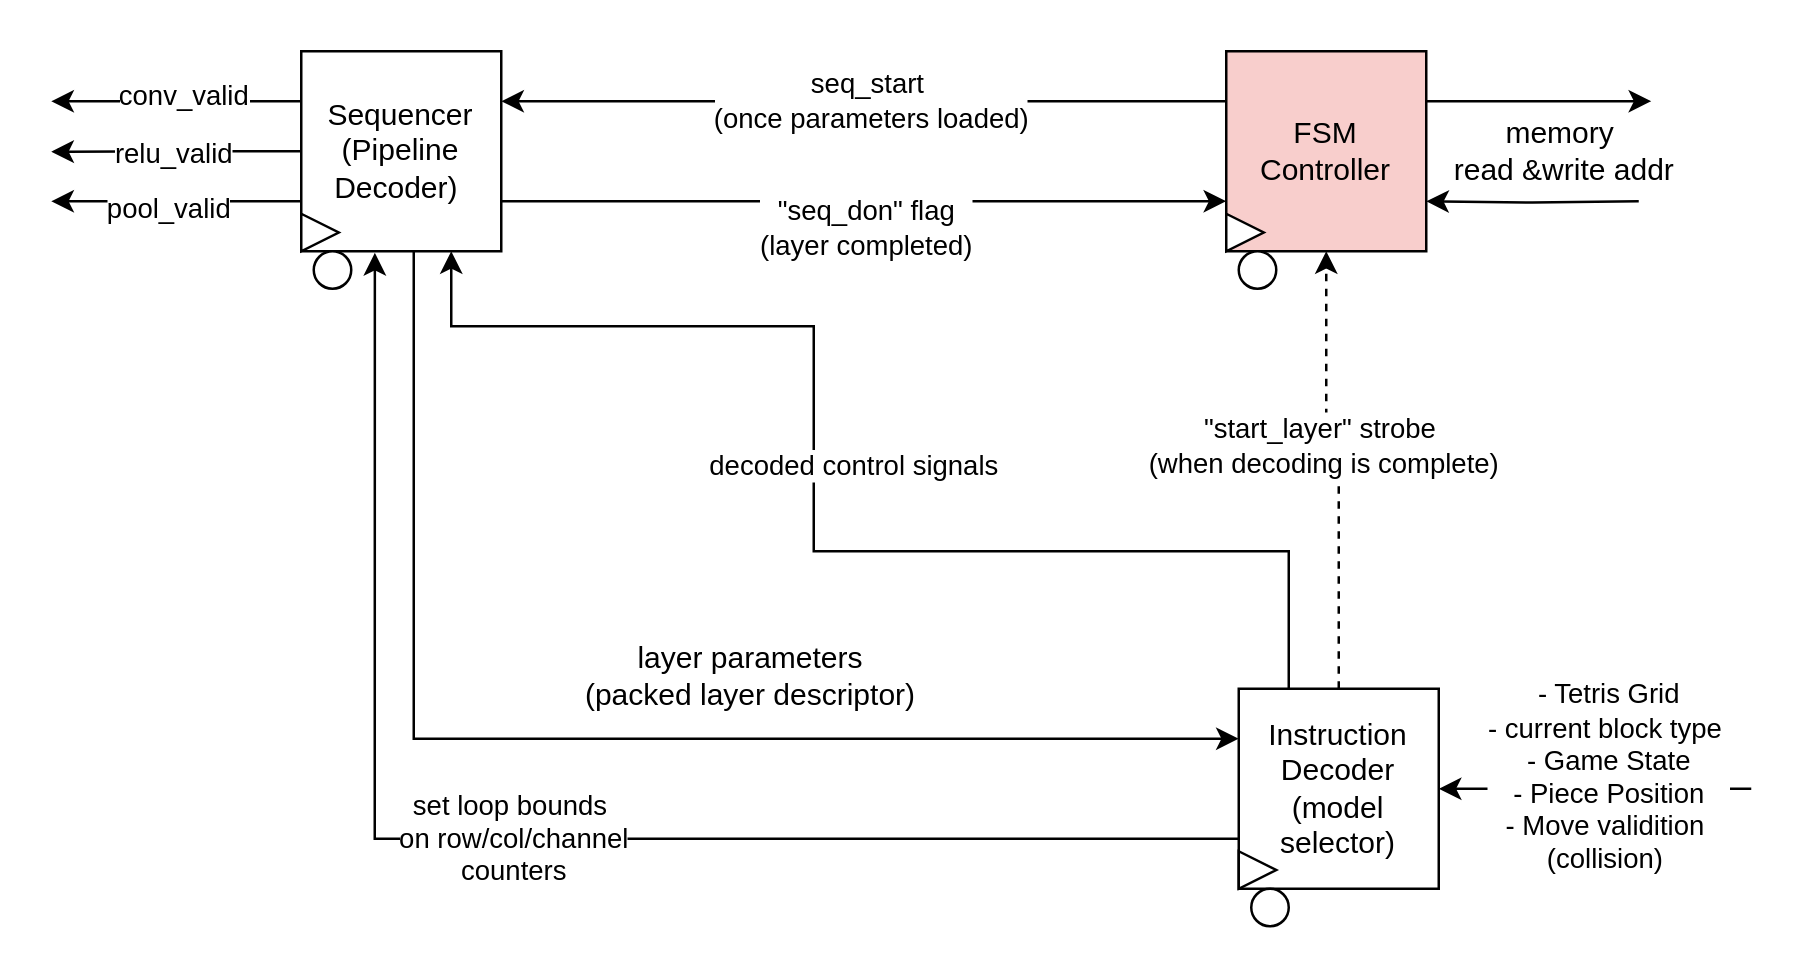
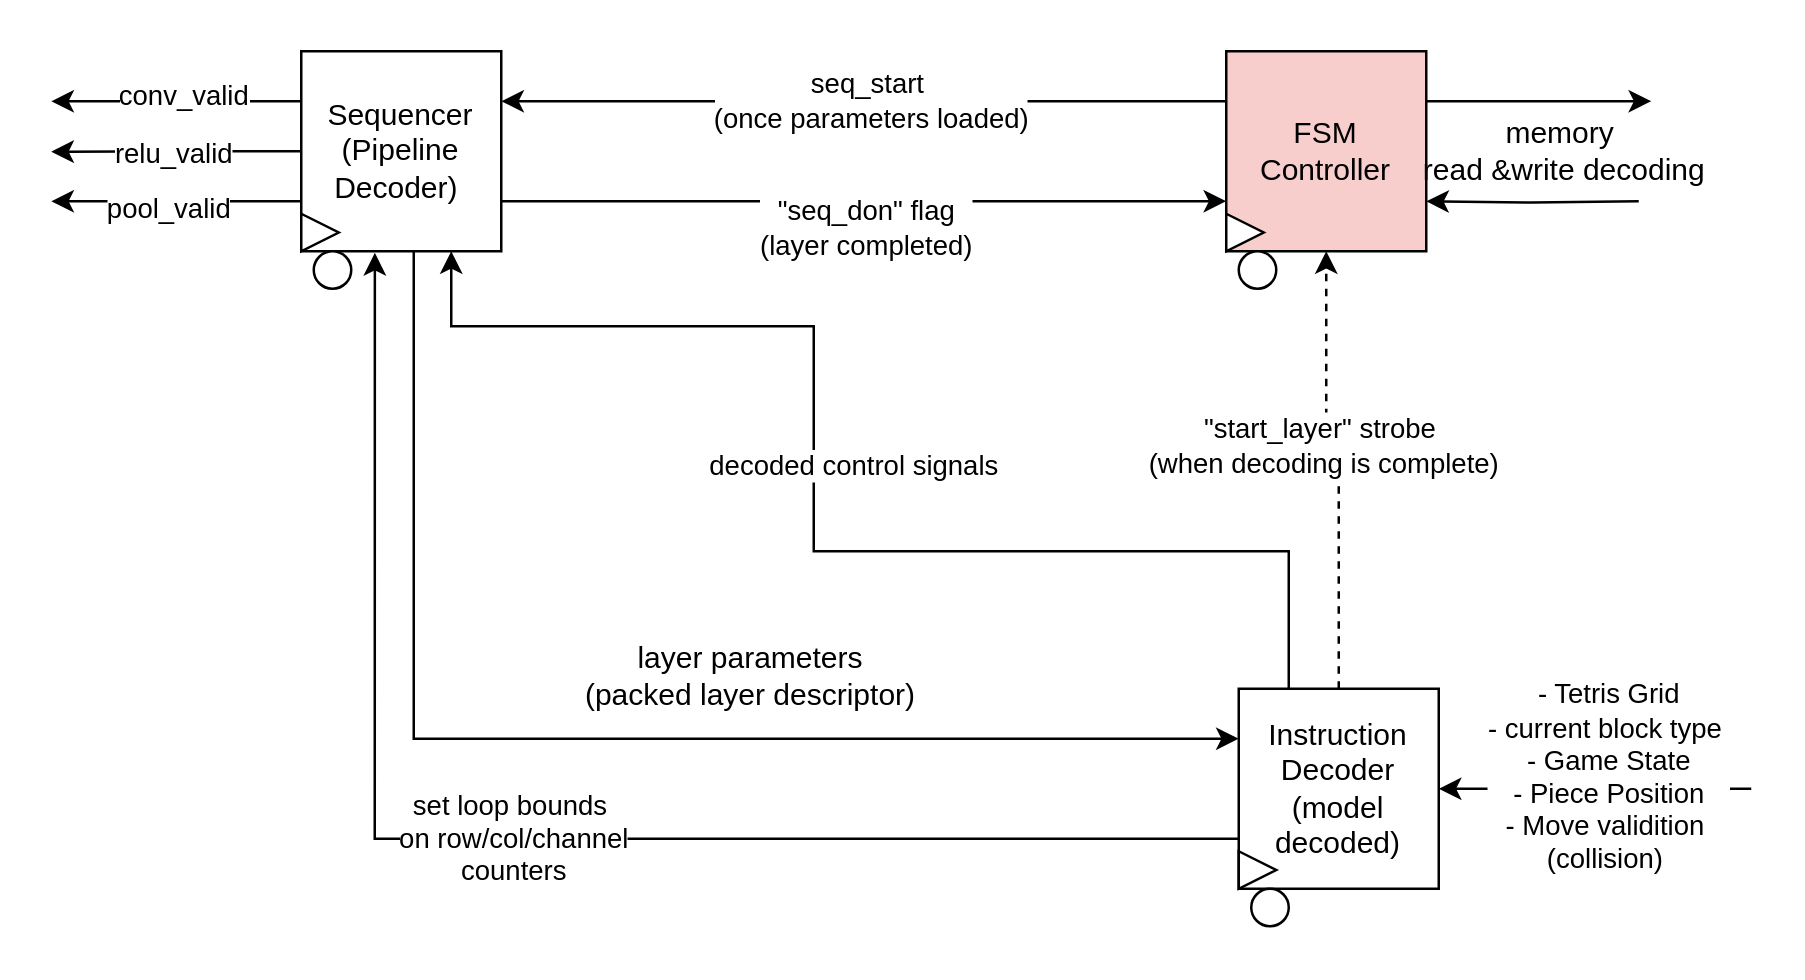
- <mxCell id="31" value="&lt;div&gt;memory&amp;nbsp;&lt;/div&gt;&lt;div&gt;read &amp;amp;write addr&lt;/div&gt;" style="text;html=1;align=center;verticalAlign=middle;resizable=0;points=[];autosize=1;strokeColor=none;fillColor=none;" parent="1" vertex="1"><mxGeometry x="570" y="37.5" width="110" height="45" as="geometry" /></mxCell>
+ <mxCell id="31" value="&lt;div&gt;memory&amp;nbsp;&lt;/div&gt;&lt;div&gt;read &amp;amp;write decoding&lt;/div&gt;" style="text;html=1;align=center;verticalAlign=middle;resizable=0;points=[];autosize=1;strokeColor=none;fillColor=none;" parent="1" vertex="1"><mxGeometry x="570" y="37.5" width="110" height="45" as="geometry" /></mxCell>
- <mxCell id="21" value="Instruction Decoder&lt;div&gt;(model selector)&lt;/div&gt;" style="whiteSpace=wrap;html=1;aspect=fixed;" parent="1" vertex="1"><mxGeometry x="495" y="275" width="80" height="80" as="geometry" /></mxCell>
+ <mxCell id="21" value="Instruction Decoder&lt;div&gt;(model decoded)&lt;/div&gt;" style="whiteSpace=wrap;html=1;aspect=fixed;" parent="1" vertex="1"><mxGeometry x="495" y="275" width="80" height="80" as="geometry" /></mxCell>
